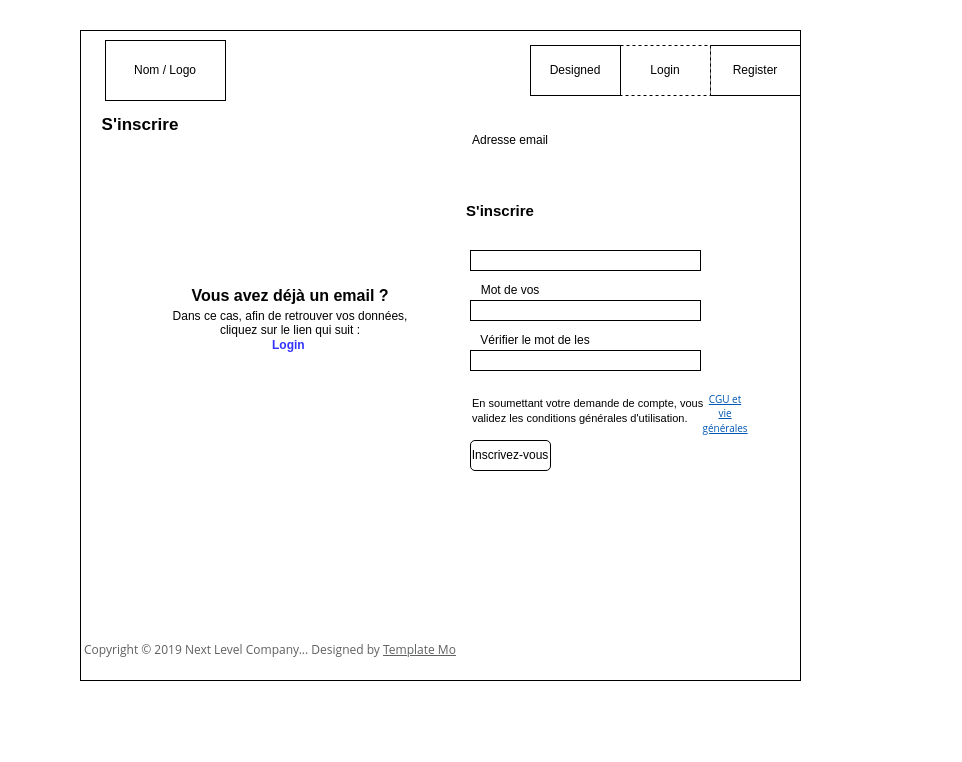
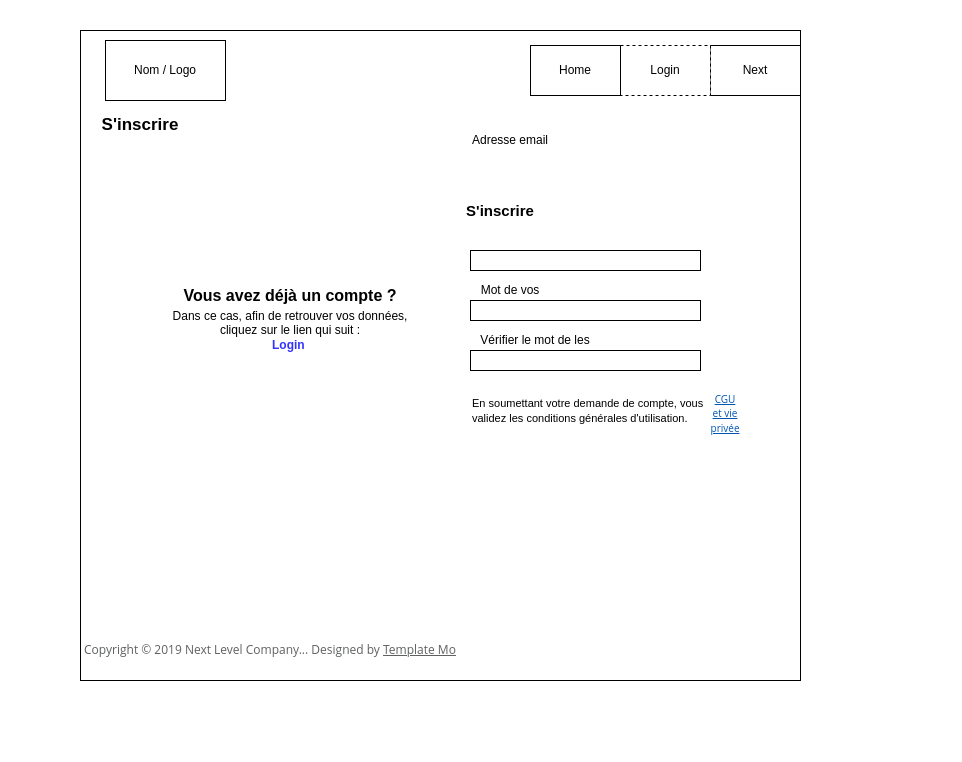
- <mxCell id="7" value="Designed" style="rounded=0;whiteSpace=wrap;html=1;" vertex="1" parent="2"><mxGeometry x="450" y="25" width="90" height="50" as="geometry" /></mxCell>
+ <mxCell id="7" value="Home" style="rounded=0;whiteSpace=wrap;html=1;" vertex="1" parent="2"><mxGeometry x="450" y="25" width="90" height="50" as="geometry" /></mxCell>
- <mxCell id="5" value="Register" style="rounded=0;whiteSpace=wrap;html=1;" vertex="1" parent="2"><mxGeometry x="630" y="25" width="90" height="50" as="geometry" /></mxCell>
+ <mxCell id="5" value="Next" style="rounded=0;whiteSpace=wrap;html=1;" vertex="1" parent="2"><mxGeometry x="630" y="25" width="90" height="50" as="geometry" /></mxCell>
- <mxCell id="10" value="&lt;font size=&quot;1&quot;&gt;&lt;b style=&quot;font-size: 16px&quot;&gt;Vous avez déjà un email ?&lt;/b&gt;&lt;/font&gt;" style="text;html=1;strokeColor=none;fillColor=none;align=center;verticalAlign=middle;whiteSpace=wrap;rounded=0;" vertex="1" parent="9"><mxGeometry width="340" height="50" as="geometry" /></mxCell>
+ <mxCell id="10" value="&lt;font size=&quot;1&quot;&gt;&lt;b style=&quot;font-size: 16px&quot;&gt;Vous avez déjà un compte ?&lt;/b&gt;&lt;/font&gt;" style="text;html=1;strokeColor=none;fillColor=none;align=center;verticalAlign=middle;whiteSpace=wrap;rounded=0;" vertex="1" parent="9"><mxGeometry width="340" height="50" as="geometry" /></mxCell>
- <mxCell id="22" value="&lt;font style=&quot;font-size: 10px&quot;&gt;&lt;a href=&quot;https://termsfeed.com/blog/privacy-policies-vs-terms-conditions/&quot; style=&quot;box-sizing: border-box ; color: rgb(0 , 86 , 179) ; transition: all 0.3s ease 0s ; font-family: &amp;#34;open sans&amp;#34; , &amp;#34;arial&amp;#34; , &amp;#34;helvetica&amp;#34; , sans-serif ; text-align: left&quot;&gt;CGU et vie générales&lt;/a&gt;&lt;br&gt;&lt;/font&gt;&lt;br&gt;&lt;span style=&quot;color: rgb(95 , 96 , 97) ; font-family: &amp;#34;open sans&amp;#34; , &amp;#34;arial&amp;#34; , &amp;#34;helvetica&amp;#34; , sans-serif ; font-size: 18px ; text-align: left&quot;&gt;&lt;/span&gt;" style="text;html=1;strokeColor=none;fillColor=none;align=center;verticalAlign=middle;whiteSpace=wrap;rounded=0;" vertex="1" parent="1"><mxGeometry x="710" y="400" width="30" height="40" as="geometry" /></mxCell>
+ <mxCell id="22" value="&lt;font style=&quot;font-size: 10px&quot;&gt;&lt;a href=&quot;https://termsfeed.com/blog/privacy-policies-vs-terms-conditions/&quot; style=&quot;box-sizing: border-box ; color: rgb(0 , 86 , 179) ; transition: all 0.3s ease 0s ; font-family: &amp;#34;open sans&amp;#34; , &amp;#34;arial&amp;#34; , &amp;#34;helvetica&amp;#34; , sans-serif ; text-align: left&quot;&gt;CGU et vie privée&lt;/a&gt;&lt;br&gt;&lt;/font&gt;&lt;br&gt;&lt;span style=&quot;color: rgb(95 , 96 , 97) ; font-family: &amp;#34;open sans&amp;#34; , &amp;#34;arial&amp;#34; , &amp;#34;helvetica&amp;#34; , sans-serif ; font-size: 18px ; text-align: left&quot;&gt;&lt;/span&gt;" style="text;html=1;strokeColor=none;fillColor=none;align=center;verticalAlign=middle;whiteSpace=wrap;rounded=0;" vertex="1" parent="1"><mxGeometry x="710" y="400" width="30" height="40" as="geometry" /></mxCell>
- <mxCell id="12" value="Inscrivez-vous" style="rounded=1;whiteSpace=wrap;html=1;" vertex="1" parent="2"><mxGeometry x="390" y="420" width="80" height="30" as="geometry" /></mxCell>
